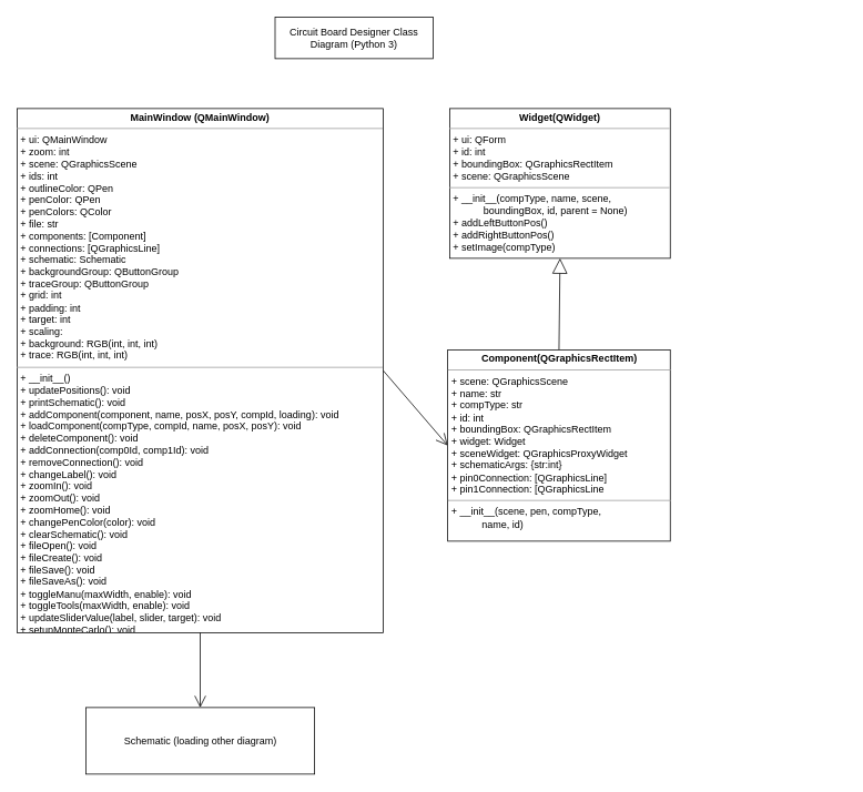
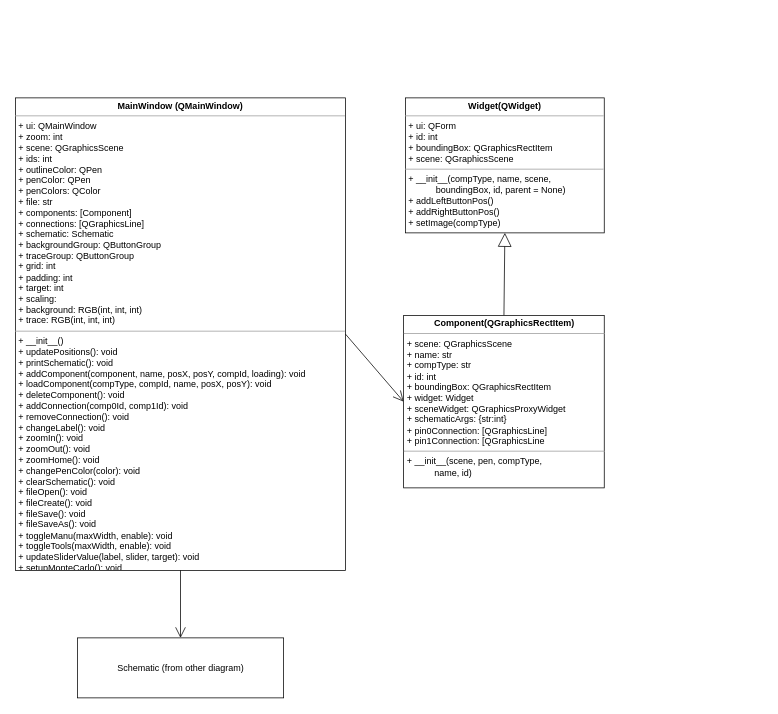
- <mxCell id="7" value="Circuit Board Designer Class Diagram (Python 3)" style="rounded=0;whiteSpace=wrap;html=1;" parent="1" vertex="1"><mxGeometry x="330" y="20" width="190" height="50" as="geometry" /></mxCell>
- <mxCell id="9" value="Schematic (loading other diagram)" style="html=1;" parent="1" vertex="1"><mxGeometry x="102.5" y="850" width="275" height="80" as="geometry" /></mxCell>
+ <mxCell id="9" value="Schematic (from other diagram)" style="html=1;" parent="1" vertex="1"><mxGeometry x="102.5" y="850" width="275" height="80" as="geometry" /></mxCell>
